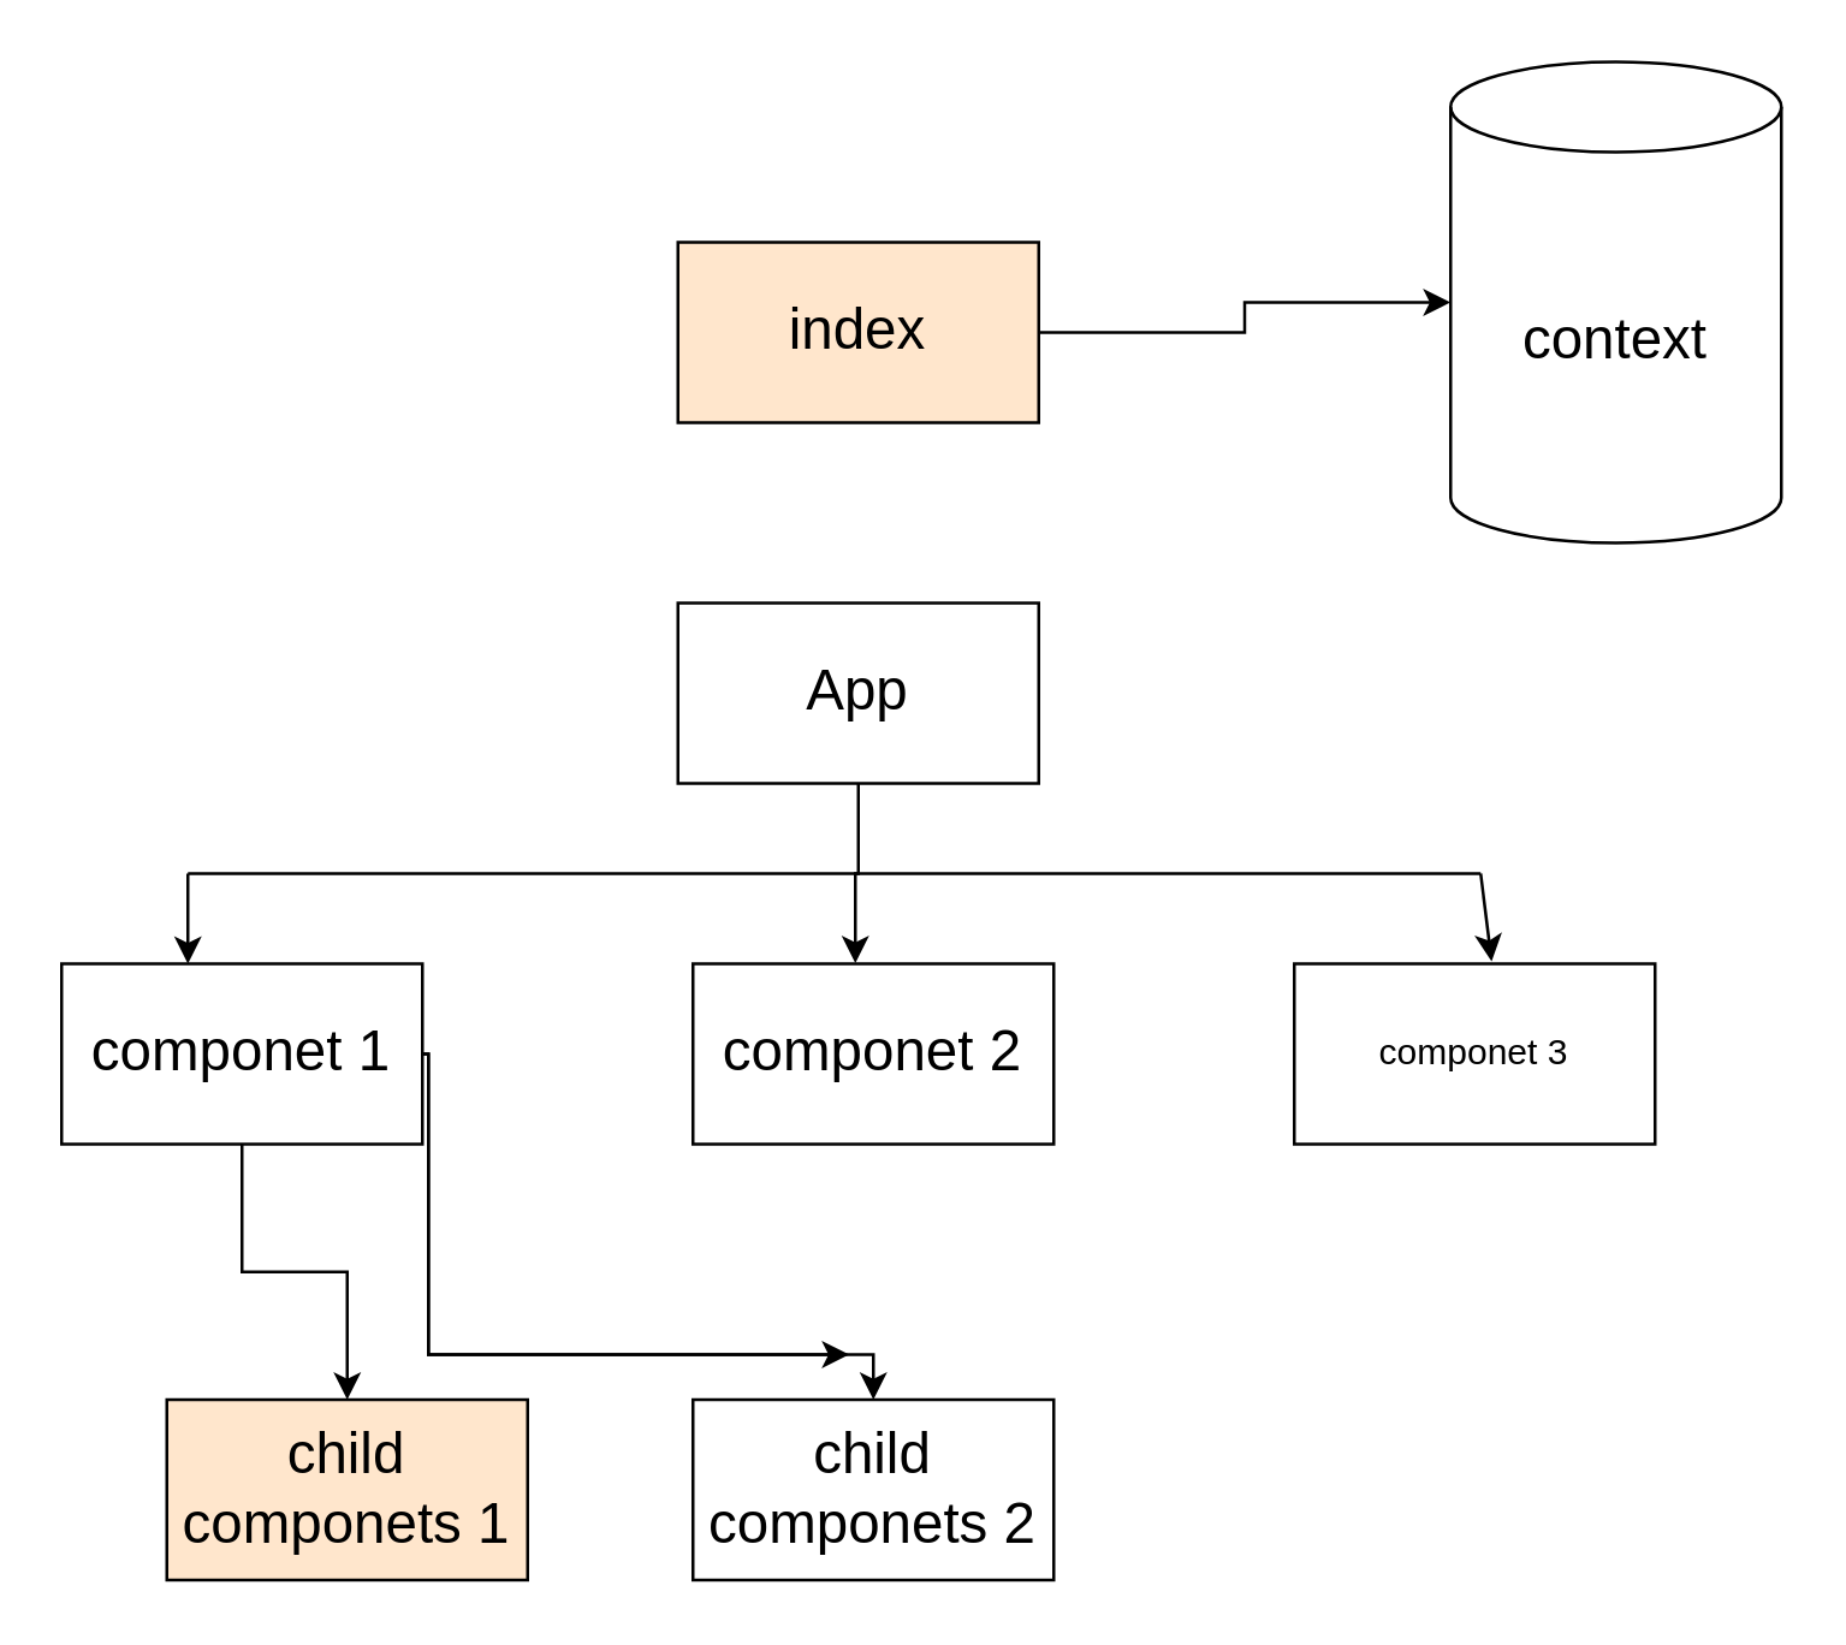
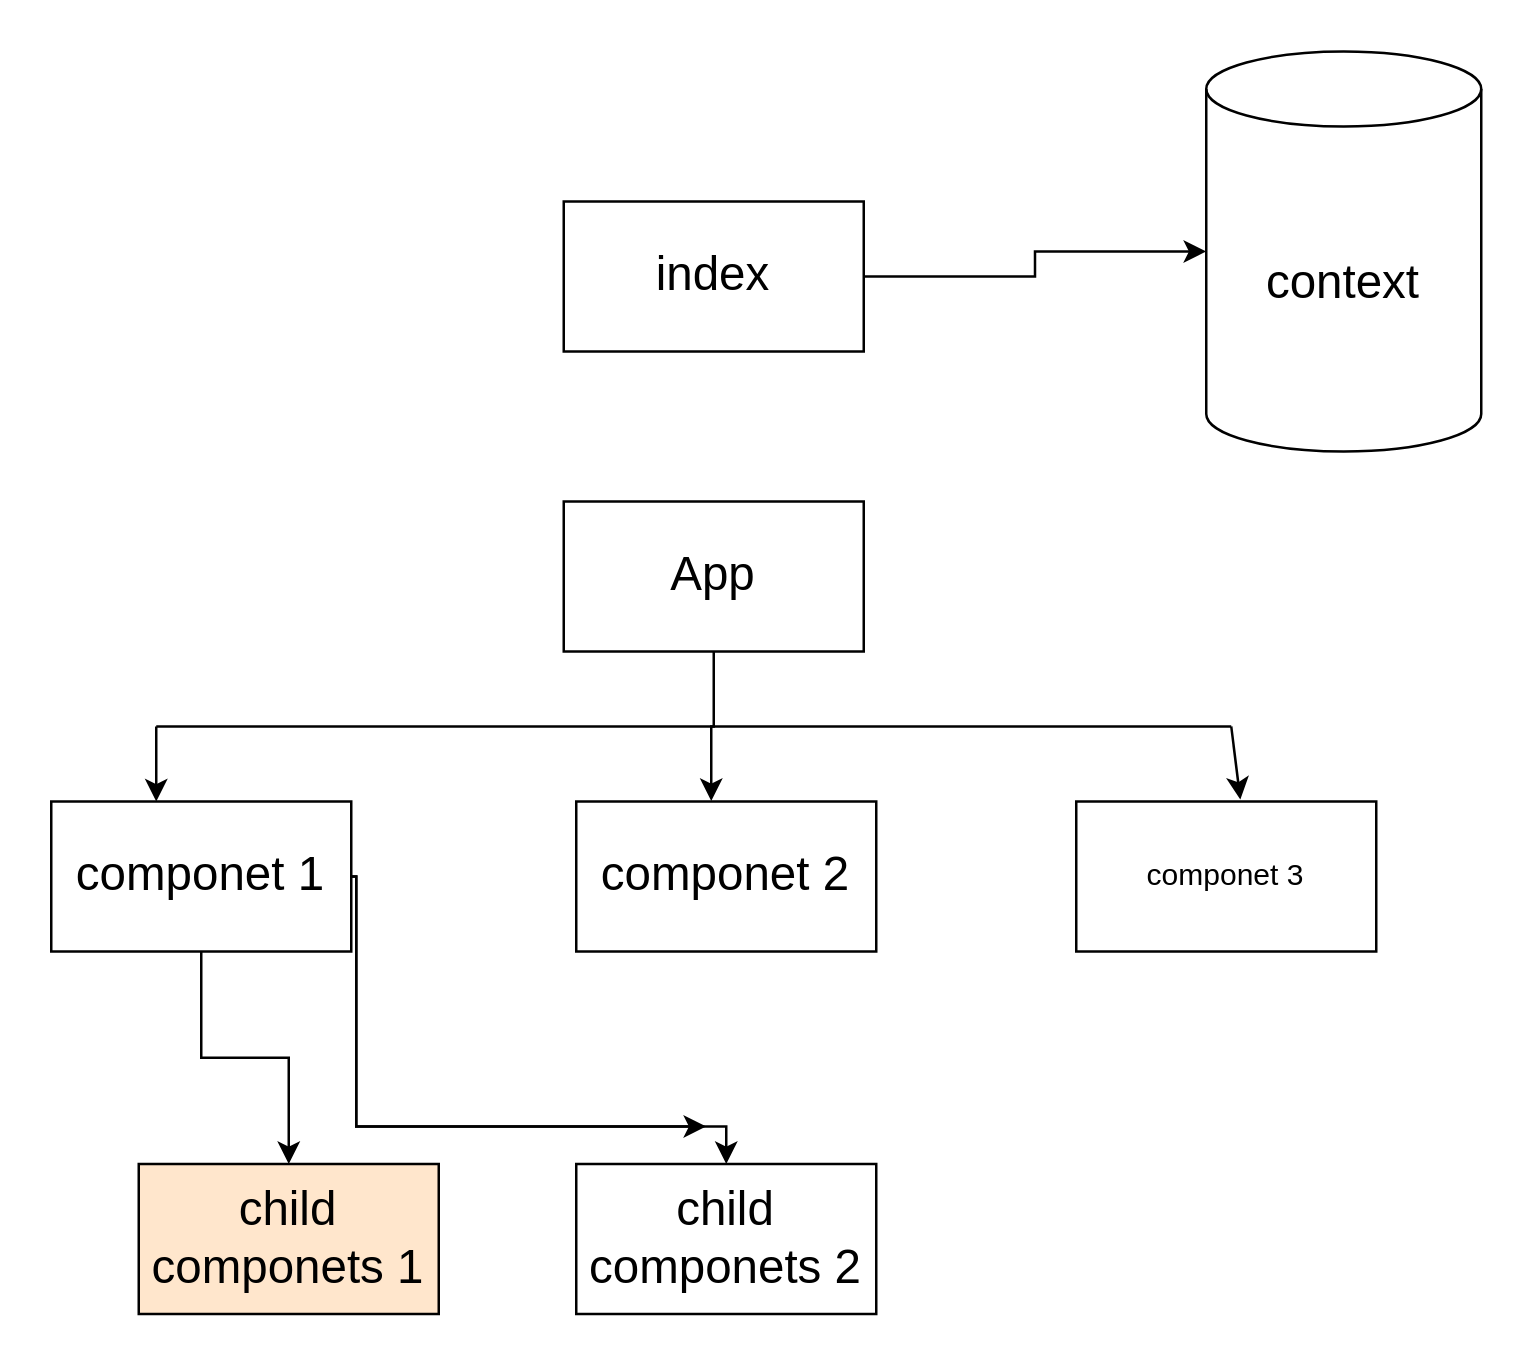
- <mxCell id="6" value="index" style="rounded=0;whiteSpace=wrap;html=1;fontSize=19;fillColor=#ffe6cc;" vertex="1" parent="1"><mxGeometry x="225" y="80" width="120" height="60" as="geometry" /></mxCell>
+ <mxCell id="6" value="index" style="rounded=0;whiteSpace=wrap;html=1;fontSize=19;" vertex="1" parent="1"><mxGeometry x="225" y="80" width="120" height="60" as="geometry" /></mxCell>
